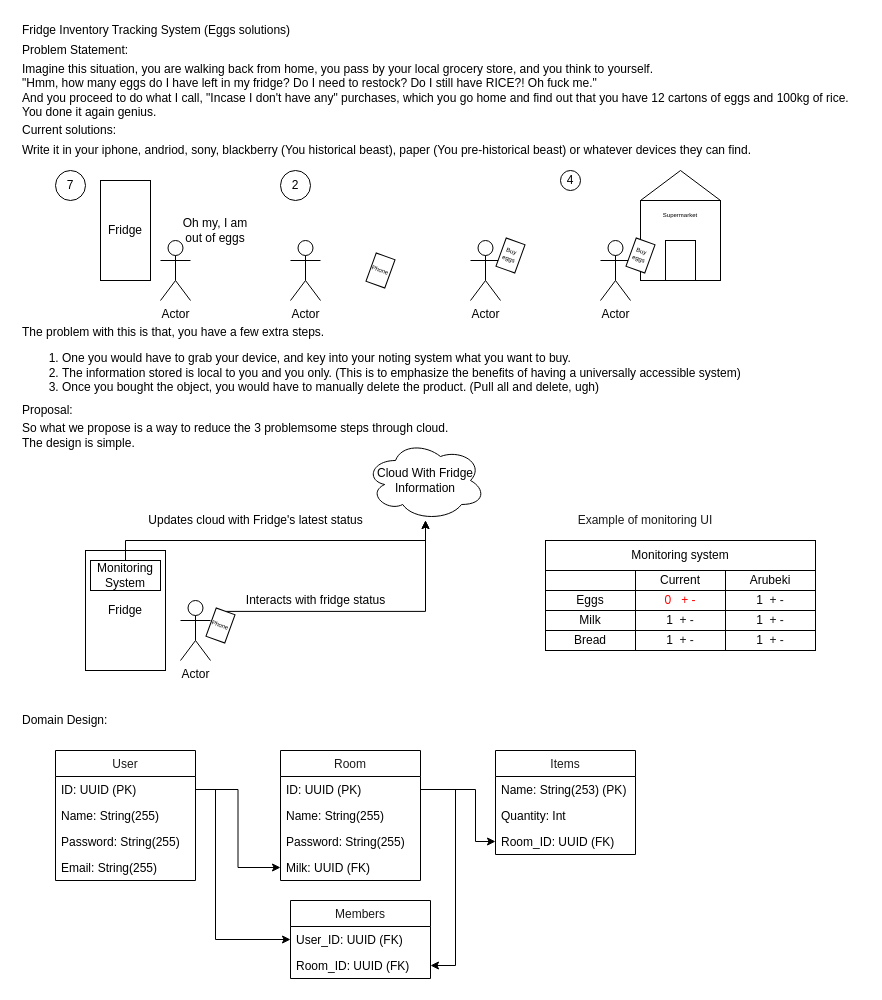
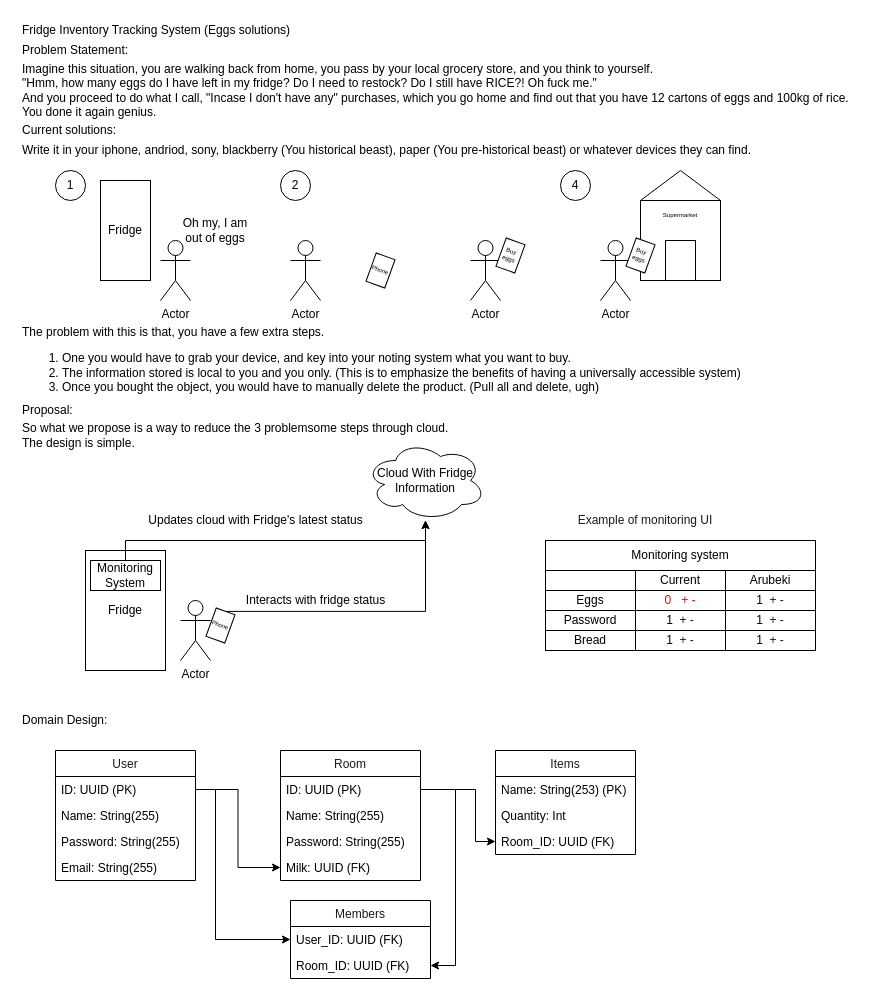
- <mxCell id="14" value="4" style="ellipse;whiteSpace=wrap;html=1;aspect=fixed;" parent="1" vertex="1"><mxGeometry x="560" y="170" width="20" height="20" as="geometry" /></mxCell>
+ <mxCell id="14" value="4" style="ellipse;whiteSpace=wrap;html=1;aspect=fixed;" parent="1" vertex="1"><mxGeometry x="560" y="170" width="30" height="30" as="geometry" /></mxCell>
- <mxCell id="9" value="7" style="ellipse;whiteSpace=wrap;html=1;aspect=fixed;" parent="1" vertex="1"><mxGeometry x="55" y="170" width="30" height="30" as="geometry" /></mxCell>
+ <mxCell id="9" value="1" style="ellipse;whiteSpace=wrap;html=1;aspect=fixed;" parent="1" vertex="1"><mxGeometry x="55" y="170" width="30" height="30" as="geometry" /></mxCell>
- <mxCell id="42" value="Milk" style="rounded=0;whiteSpace=wrap;html=1;" vertex="1" parent="1"><mxGeometry x="545" y="610" width="90" height="20" as="geometry" /></mxCell>
+ <mxCell id="42" value="Password" style="rounded=0;whiteSpace=wrap;html=1;" vertex="1" parent="1"><mxGeometry x="545" y="610" width="90" height="20" as="geometry" /></mxCell>
